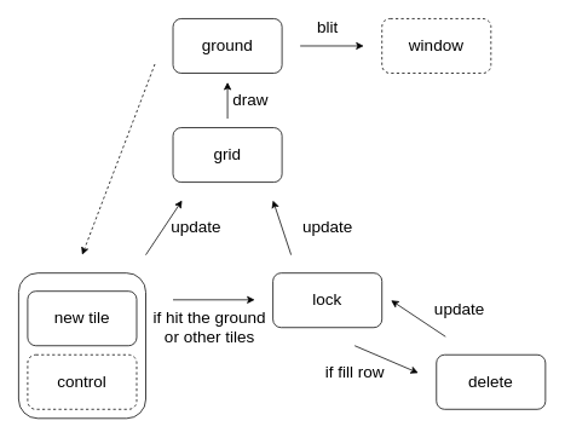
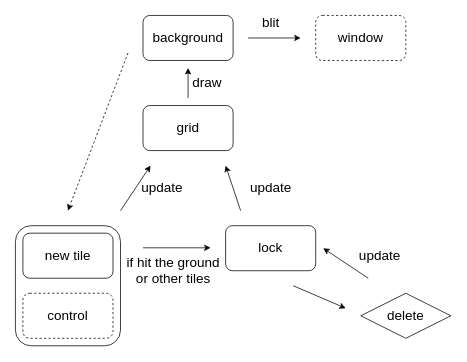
- <mxCell id="7" value="&lt;font style=&quot;font-size: 18px&quot;&gt;ground&lt;/font&gt;" style="rounded=1;whiteSpace=wrap;html=1;" vertex="1" parent="1"><mxGeometry x="190" y="20" width="120" height="60" as="geometry" /></mxCell>
+ <mxCell id="7" value="&lt;font style=&quot;font-size: 18px&quot;&gt;background&lt;/font&gt;" style="rounded=1;whiteSpace=wrap;html=1;" vertex="1" parent="1"><mxGeometry x="190" y="20" width="120" height="60" as="geometry" /></mxCell>
- <mxCell id="5" value="&lt;font style=&quot;font-size: 18px&quot;&gt;new tile&lt;/font&gt;" style="rounded=1;whiteSpace=wrap;html=1;" vertex="1" parent="1"><mxGeometry x="30" y="320" width="120" height="60" as="geometry" /></mxCell>
+ <mxCell id="5" value="&lt;font style=&quot;font-size: 18px&quot;&gt;new tile&lt;/font&gt;" style="rounded=1;whiteSpace=wrap;html=1;" vertex="1" parent="1"><mxGeometry x="30" y="310" width="120" height="60" as="geometry" /></mxCell>
- <mxCell id="23" value="&lt;font style=&quot;font-size: 18px&quot;&gt;if fill row&lt;/font&gt;" style="text;html=1;resizable=0;autosize=1;align=center;verticalAlign=middle;points=[];fillColor=none;strokeColor=none;rounded=0;" vertex="1" parent="1"><mxGeometry x="350" y="400" width="80" height="20" as="geometry" /></mxCell>
- <mxCell id="20" value="&lt;font style=&quot;font-size: 18px&quot;&gt;delete&lt;/font&gt;" style="rounded=1;whiteSpace=wrap;html=1;fillColor=#ffffff;" vertex="1" parent="1"><mxGeometry x="480" y="390" width="120" height="60" as="geometry" /></mxCell>
+ <mxCell id="20" value="&lt;font style=&quot;font-size: 18px&quot;&gt;delete&lt;/font&gt;" style="rhombus;whiteSpace=wrap;html=1;fillColor=#ffffff;" vertex="1" parent="1"><mxGeometry x="480" y="390" width="120" height="60" as="geometry" /></mxCell>
